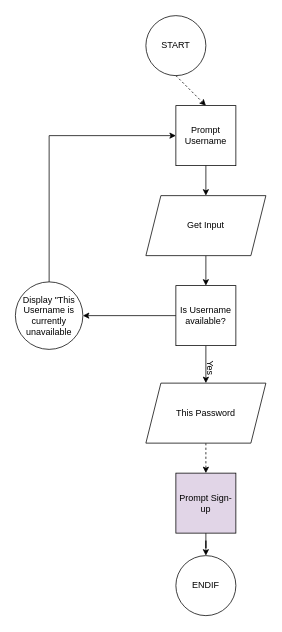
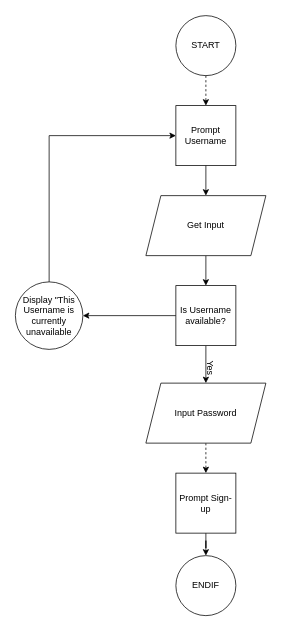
- <mxCell id="2" value="START" style="ellipse;whiteSpace=wrap;html=1;" vertex="1" parent="1"><mxGeometry x="194" y="20" width="80" height="80" as="geometry" /></mxCell>
+ <mxCell id="2" value="START" style="ellipse;whiteSpace=wrap;html=1;" vertex="1" parent="1"><mxGeometry x="234" y="20" width="80" height="80" as="geometry" /></mxCell>
- <mxCell id="14" value="This Password" style="shape=parallelogram;perimeter=parallelogramPerimeter;whiteSpace=wrap;html=1;fixedSize=1;" vertex="1" parent="1"><mxGeometry x="194" y="510" width="160" height="80" as="geometry" /></mxCell>
+ <mxCell id="14" value="Input Password" style="shape=parallelogram;perimeter=parallelogramPerimeter;whiteSpace=wrap;html=1;fixedSize=1;" vertex="1" parent="1"><mxGeometry x="194" y="510" width="160" height="80" as="geometry" /></mxCell>
- <mxCell id="16" value="Prompt Sign-up" style="whiteSpace=wrap;html=1;aspect=fixed;fillColor=#e1d5e7;" vertex="1" parent="1"><mxGeometry x="234" y="630" width="80" height="80" as="geometry" /></mxCell>
+ <mxCell id="16" value="Prompt Sign-up" style="whiteSpace=wrap;html=1;aspect=fixed;" vertex="1" parent="1"><mxGeometry x="234" y="630" width="80" height="80" as="geometry" /></mxCell>
